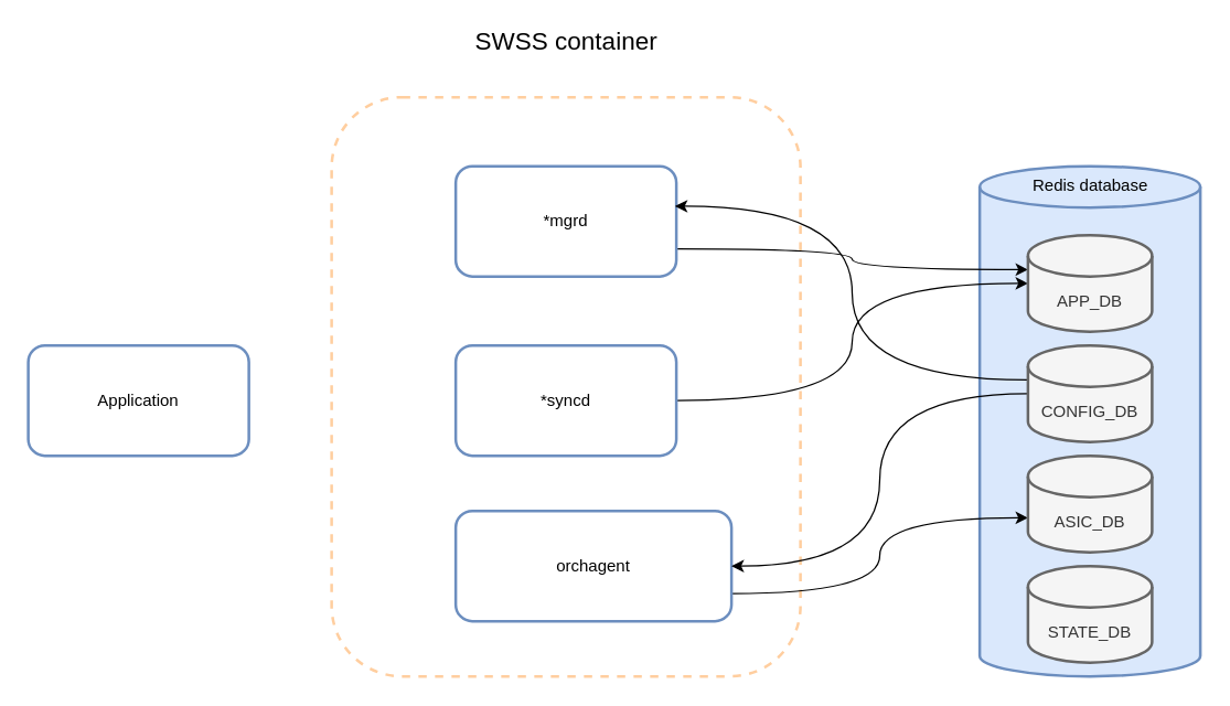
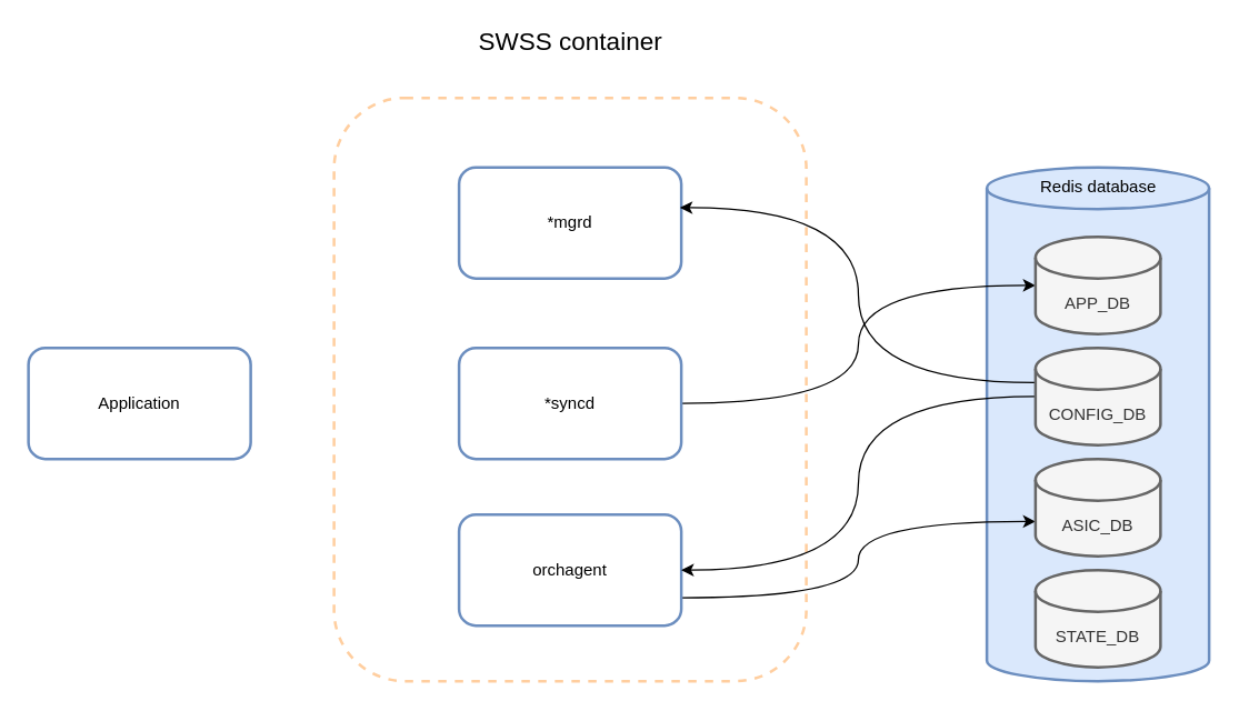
- <mxCell id="8" style="edgeStyle=orthogonalEdgeStyle;curved=1;rounded=0;orthogonalLoop=1;jettySize=auto;html=1;exitX=1;exitY=0.75;exitDx=0;exitDy=0;entryX=0;entryY=0;entryDx=0;entryDy=25;entryPerimeter=0;startArrow=none;startFill=0;endArrow=classic;endFill=1;" parent="1" source="9" target="15" edge="1"><mxGeometry relative="1" as="geometry" /></mxCell>
- <mxCell id="7" value="orchagent" style="rounded=1;whiteSpace=wrap;html=1;strokeColor=#6c8ebf;strokeWidth=2;fillColor=#FFFFFF;" parent="1" vertex="1"><mxGeometry x="330" y="370" width="200" height="80" as="geometry" /></mxCell>
+ <mxCell id="7" value="orchagent" style="rounded=1;whiteSpace=wrap;html=1;strokeColor=#6c8ebf;strokeWidth=2;fillColor=#FFFFFF;" parent="1" vertex="1"><mxGeometry x="330" y="370" width="160" height="80" as="geometry" /></mxCell>
